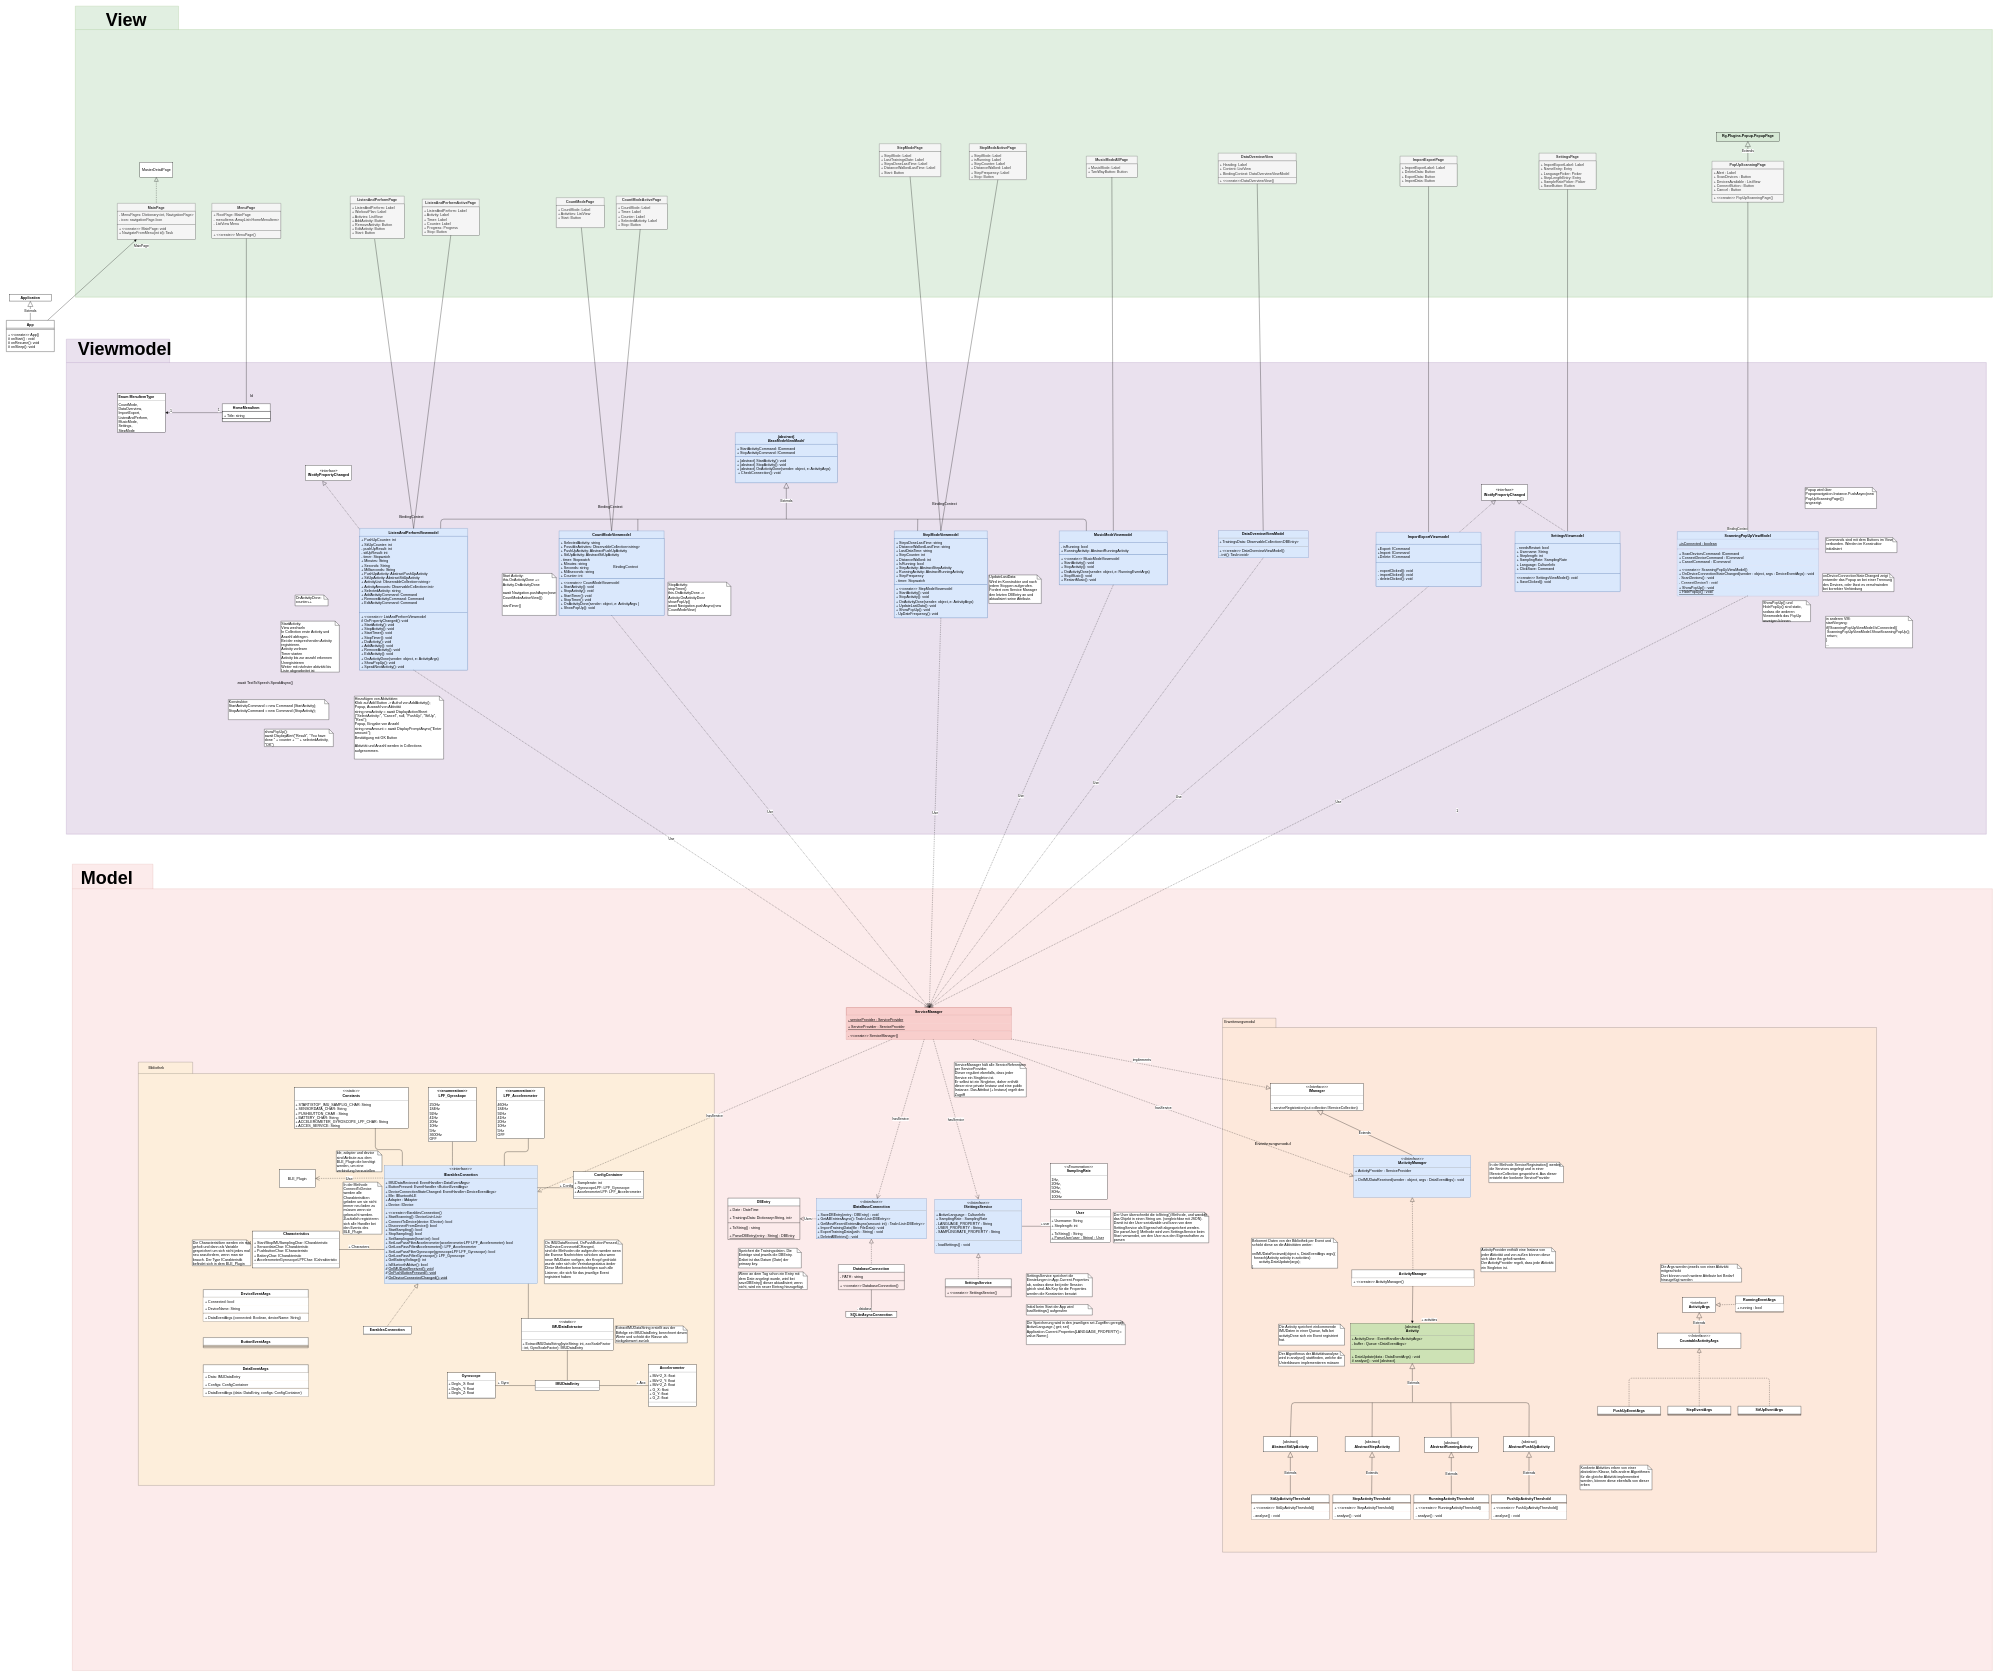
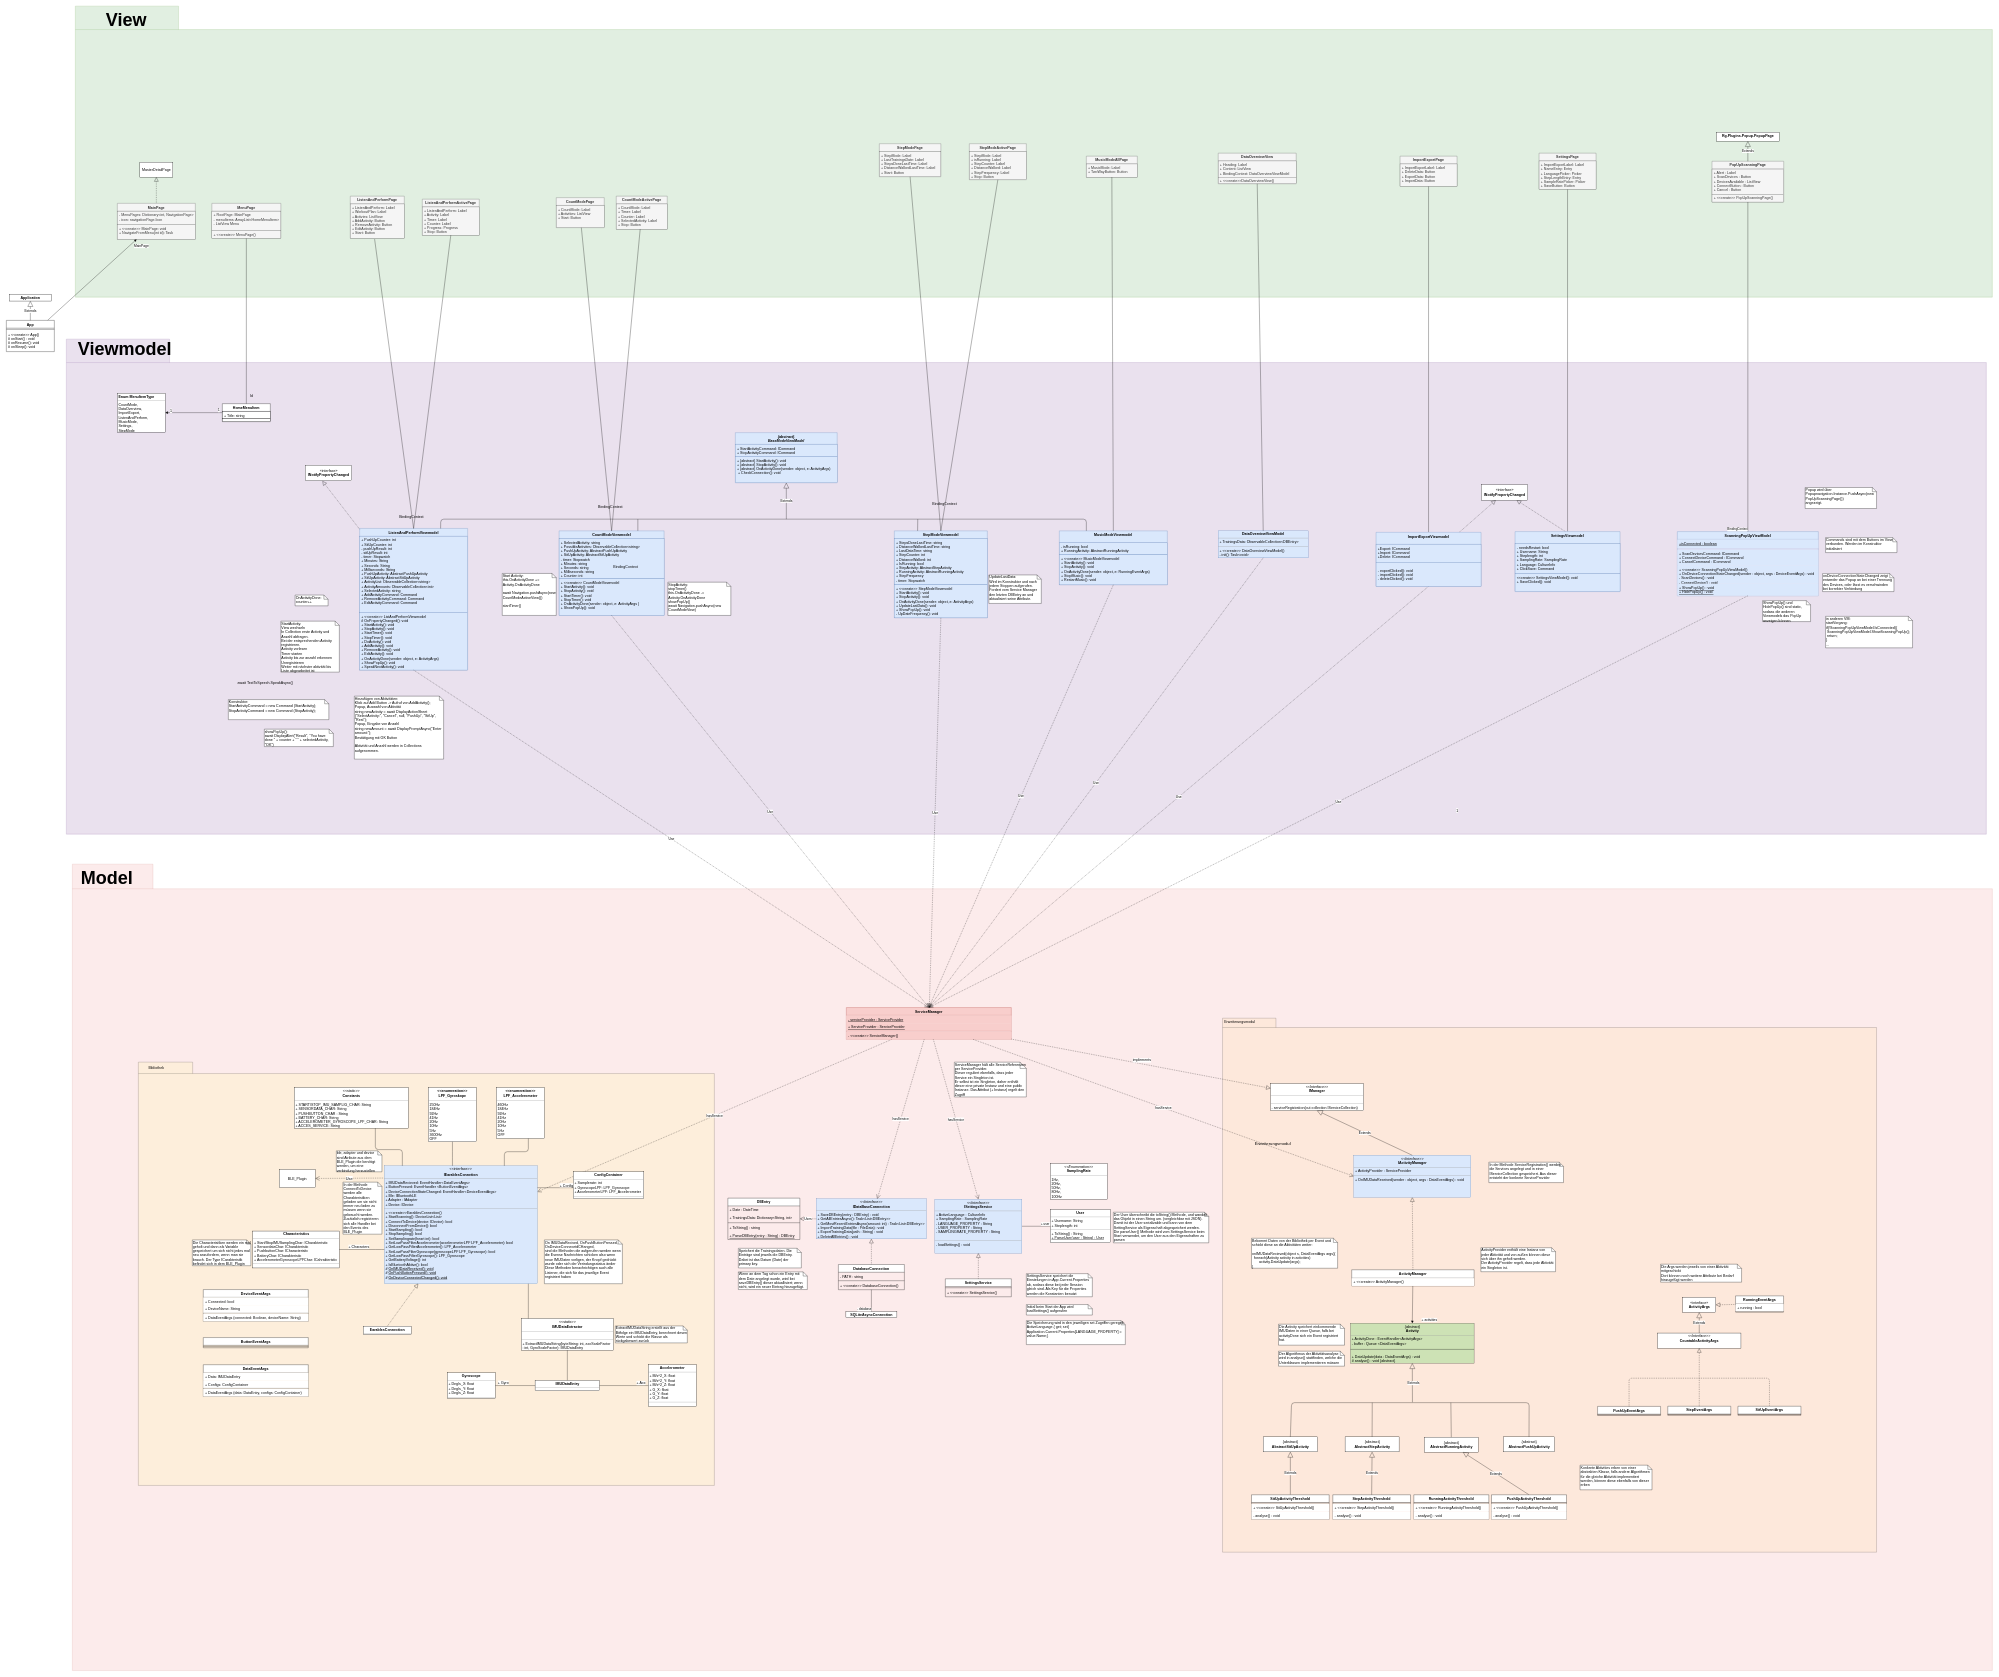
- <mxCell id="251" value="&lt;p style=&quot;margin: 0px ; margin-top: 4px ; text-align: center&quot;&gt;&lt;b&gt;Rg.Plugins.Popup.PopupPage&lt;/b&gt;&lt;/p&gt;" style="verticalAlign=top;align=left;overflow=fill;fontSize=12;fontFamily=Helvetica;html=1;fillColor=#d5e8d4;" vertex="1" parent="1"><mxGeometry x="5720.5" y="440" width="209" height="30" as="geometry" /></mxCell>
+ <mxCell id="251" value="&lt;p style=&quot;margin: 0px ; margin-top: 4px ; text-align: center&quot;&gt;&lt;b&gt;Rg.Plugins.Popup.PopupPage&lt;/b&gt;&lt;/p&gt;" style="verticalAlign=top;align=left;overflow=fill;fontSize=12;fontFamily=Helvetica;html=1;" vertex="1" parent="1"><mxGeometry x="5720.5" y="440" width="209" height="30" as="geometry" /></mxCell>
- <mxCell id="39" value="Extends" style="endArrow=block;endSize=16;endFill=0;html=1;entryX=0.5;entryY=1;entryDx=0;entryDy=0;exitX=0.5;exitY=0;exitDx=0;exitDy=0;" edge="1" parent="1" source="126" target="33"><mxGeometry width="160" relative="1" as="geometry"><mxPoint x="4930.5" y="4914" as="sourcePoint" /><mxPoint x="4652" y="4682" as="targetPoint" /></mxGeometry></mxCell>
+ <mxCell id="39" value="Extends" style="endArrow=block;endSize=16;endFill=0;html=1;exitX=0.5;exitY=0;exitDx=0;exitDy=0;" edge="1" parent="1" source="126" target="34"><mxGeometry width="160" relative="1" as="geometry"><mxPoint x="4930.5" y="4914" as="sourcePoint" /><mxPoint x="4652" y="4682" as="targetPoint" /></mxGeometry></mxCell>
- <mxCell id="38" value="Extends" style="endArrow=block;endSize=16;endFill=0;html=1;exitX=0.5;exitY=0;exitDx=0;exitDy=0;entryX=0.5;entryY=1;entryDx=0;entryDy=0;" edge="1" parent="1" source="9" target="34"><mxGeometry width="160" relative="1" as="geometry"><mxPoint x="4549" y="4899" as="sourcePoint" /><mxPoint x="4652" y="4682" as="targetPoint" /></mxGeometry></mxCell>
